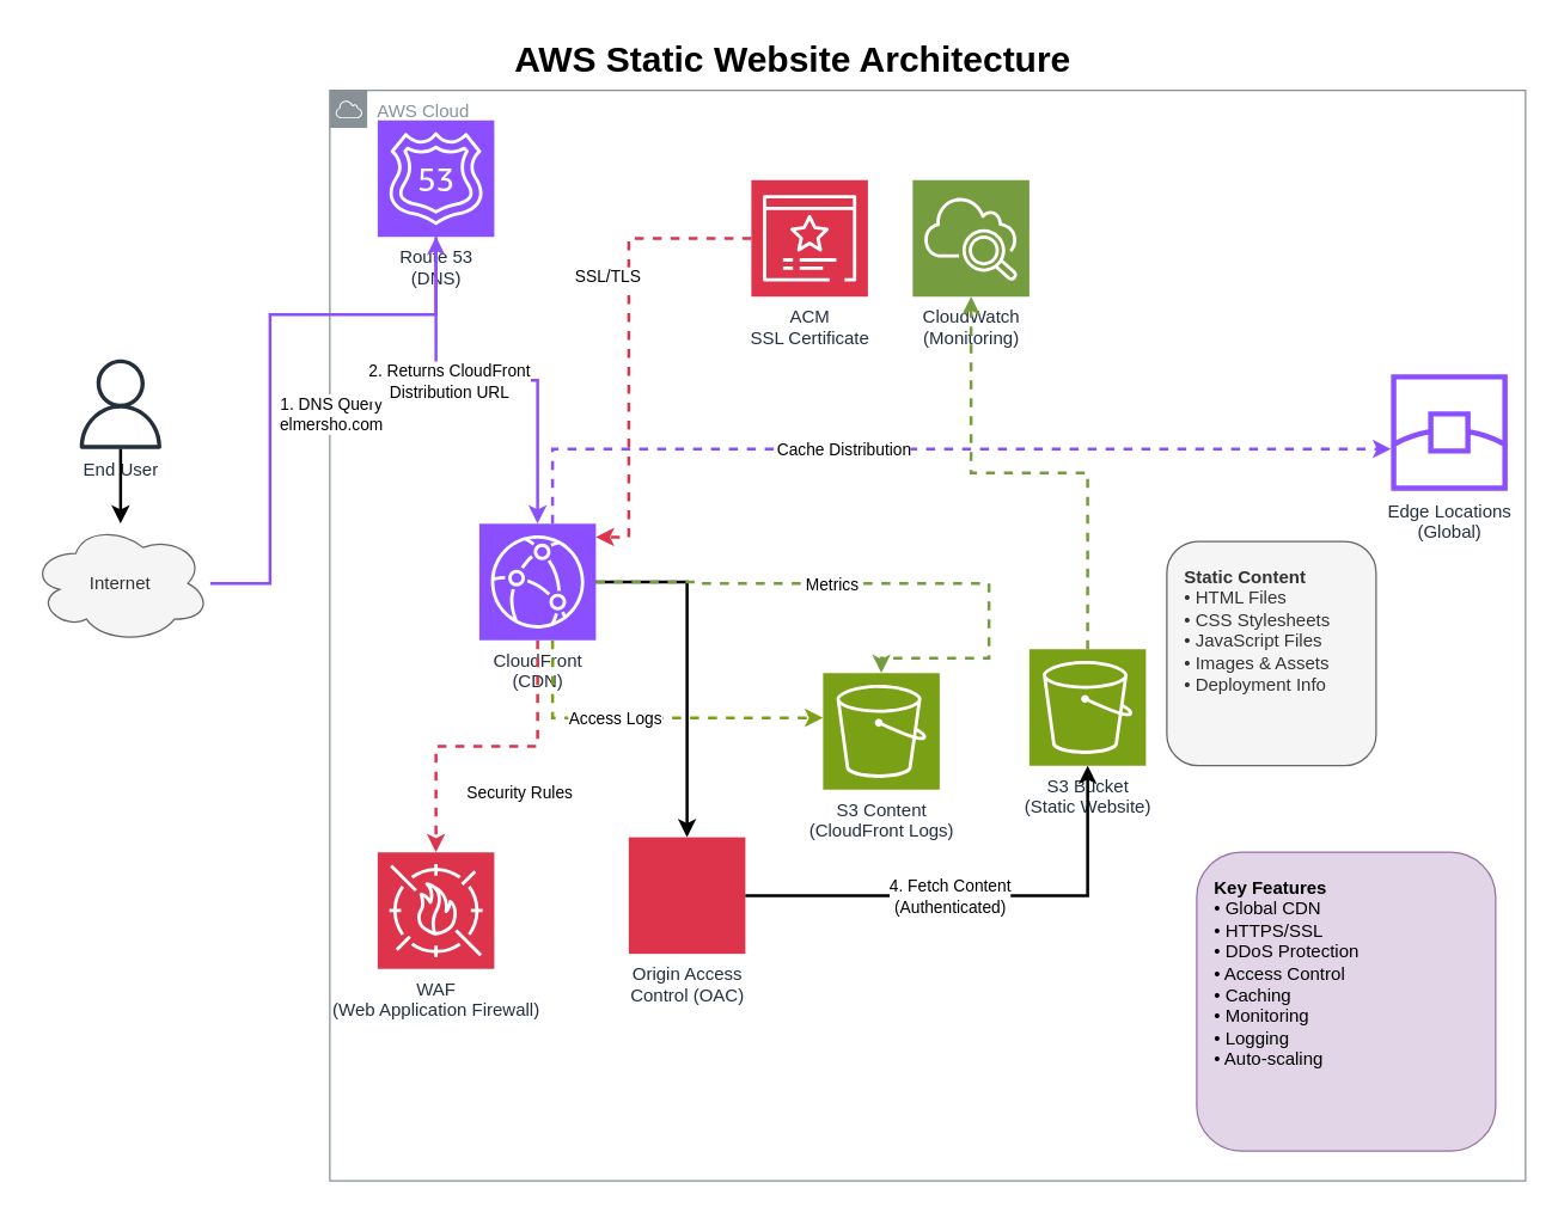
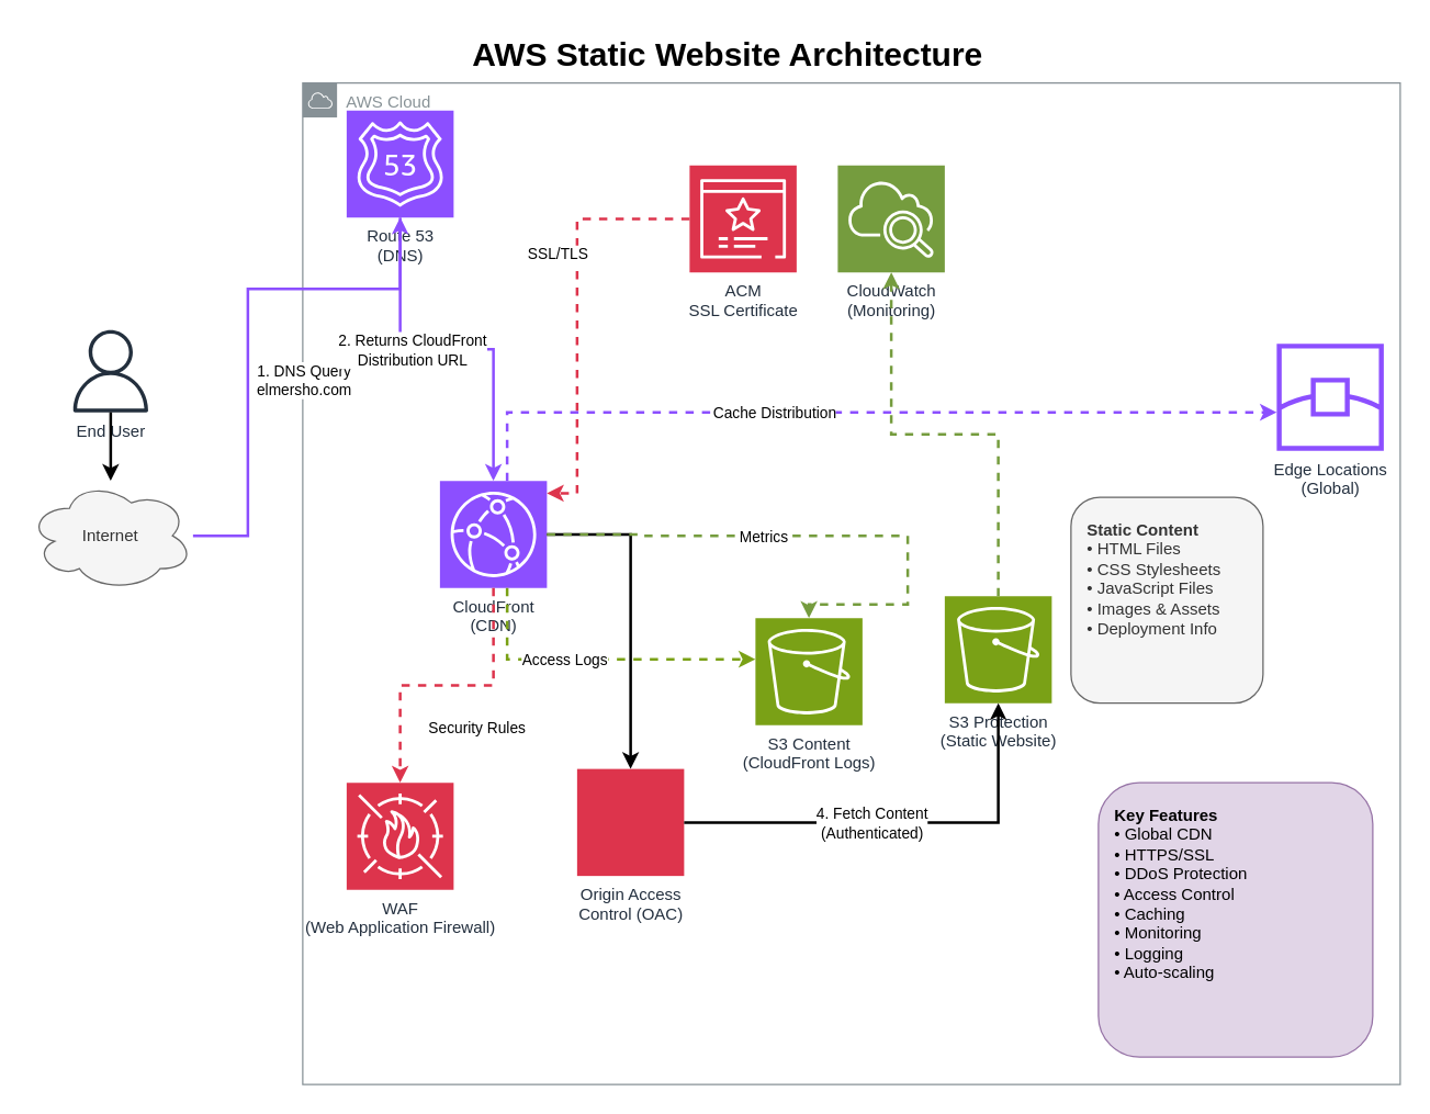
- <mxCell id="9" value="S3 Bucket&lt;br&gt;(Static Website)" style="sketch=0;points=[[0,0,0],[0.25,0,0],[0.5,0,0],[0.75,0,0],[1,0,0],[0,1,0],[0.25,1,0],[0.5,1,0],[0.75,1,0],[1,1,0],[0,0.25,0],[0,0.5,0],[0,0.75,0],[1,0.25,0],[1,0.5,0],[1,0.75,0]];outlineConnect=0;fontColor=#232F3E;fillColor=#7AA116;strokeColor=#ffffff;dashed=0;verticalLabelPosition=bottom;verticalAlign=top;align=center;html=1;fontSize=12;fontStyle=0;aspect=fixed;shape=mxgraph.aws4.resourceIcon;resIcon=mxgraph.aws4.s3;" parent="1" vertex="1"><mxGeometry x="688" y="434" width="78" height="78" as="geometry" /></mxCell>
+ <mxCell id="9" value="S3 Protection&lt;br&gt;(Static Website)" style="sketch=0;points=[[0,0,0],[0.25,0,0],[0.5,0,0],[0.75,0,0],[1,0,0],[0,1,0],[0.25,1,0],[0.5,1,0],[0.75,1,0],[1,1,0],[0,0.25,0],[0,0.5,0],[0,0.75,0],[1,0.25,0],[1,0.5,0],[1,0.75,0]];outlineConnect=0;fontColor=#232F3E;fillColor=#7AA116;strokeColor=#ffffff;dashed=0;verticalLabelPosition=bottom;verticalAlign=top;align=center;html=1;fontSize=12;fontStyle=0;aspect=fixed;shape=mxgraph.aws4.resourceIcon;resIcon=mxgraph.aws4.s3;" parent="1" vertex="1"><mxGeometry x="688" y="434" width="78" height="78" as="geometry" /></mxCell>
